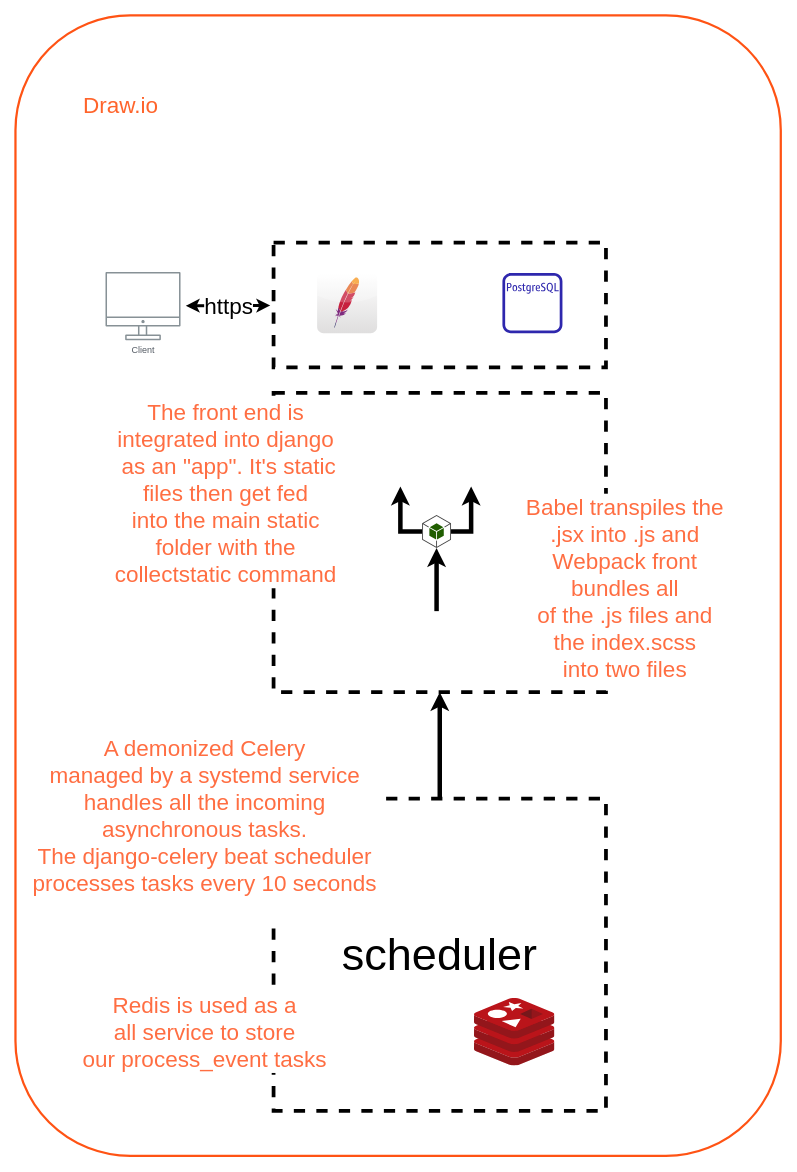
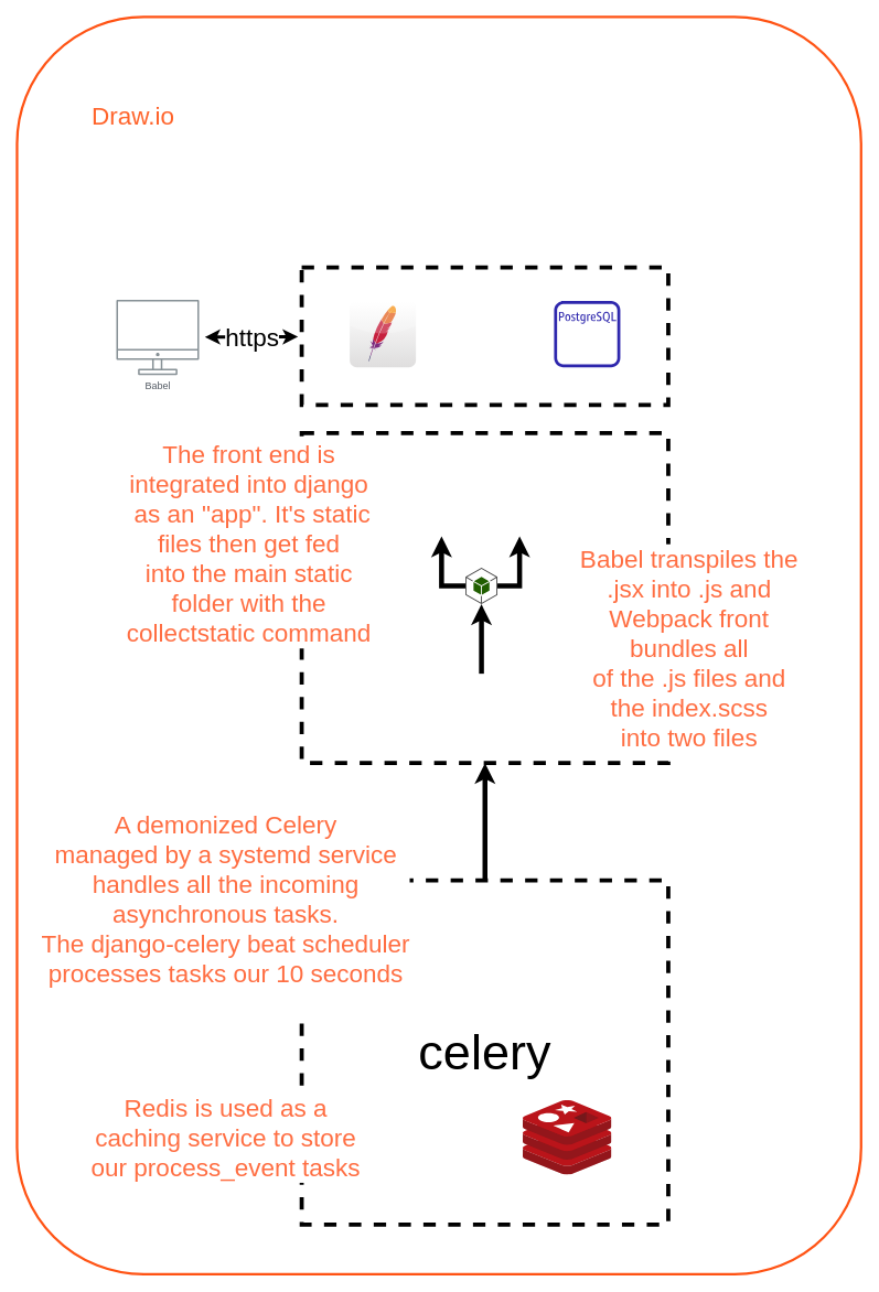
- <mxCell id="6" value="&lt;div&gt;Client&lt;/div&gt;&lt;div&gt;&lt;br&gt;&lt;/div&gt;" style="outlineConnect=0;gradientColor=none;fontColor=#545B64;strokeColor=none;fillColor=#879196;dashed=0;verticalLabelPosition=bottom;verticalAlign=top;align=center;html=1;fontSize=12;fontStyle=0;aspect=fixed;shape=mxgraph.aws4.illustration_desktop;pointerEvents=1;labelBackgroundColor=#ffffff;" vertex="1" parent="1"><mxGeometry x="140" y="362" width="100" height="91" as="geometry" /></mxCell>
+ <mxCell id="6" value="&lt;div&gt;Babel&lt;/div&gt;&lt;div&gt;&lt;br&gt;&lt;/div&gt;" style="outlineConnect=0;gradientColor=none;fontColor=#545B64;strokeColor=none;fillColor=#879196;dashed=0;verticalLabelPosition=bottom;verticalAlign=top;align=center;html=1;fontSize=12;fontStyle=0;aspect=fixed;shape=mxgraph.aws4.illustration_desktop;pointerEvents=1;labelBackgroundColor=#ffffff;" vertex="1" parent="1"><mxGeometry x="140" y="362" width="100" height="91" as="geometry" /></mxCell>
- <mxCell id="25" value="&lt;div style=&quot;font-size: 30px;&quot;&gt;&lt;font style=&quot;font-size: 30px;&quot; color=&quot;#FF6E42&quot;&gt;A demonized Celery&lt;/font&gt;&lt;/div&gt;&lt;div style=&quot;font-size: 30px;&quot;&gt;&lt;font style=&quot;font-size: 30px;&quot; color=&quot;#FF6E42&quot;&gt;managed by a systemd service&lt;/font&gt;&lt;/div&gt;&lt;div style=&quot;font-size: 30px;&quot;&gt;&lt;font style=&quot;font-size: 30px;&quot; color=&quot;#FF6E42&quot;&gt;handles all the incoming &lt;br&gt;&lt;/font&gt;&lt;/div&gt;&lt;div style=&quot;font-size: 30px;&quot;&gt;&lt;font style=&quot;font-size: 30px;&quot; color=&quot;#FF6E42&quot;&gt;asynchronous tasks.&lt;/font&gt;&lt;/div&gt;&lt;div style=&quot;font-size: 30px;&quot;&gt;&lt;font style=&quot;font-size: 30px;&quot; color=&quot;#FF6E42&quot;&gt;The django-celery beat scheduler&lt;/font&gt;&lt;/div&gt;&lt;div style=&quot;font-size: 30px;&quot;&gt;&lt;font style=&quot;font-size: 30px;&quot; color=&quot;#FF6E42&quot;&gt;processes tasks every 10 seconds&lt;br&gt;&lt;/font&gt;&lt;/div&gt;&lt;div style=&quot;font-size: 30px;&quot;&gt;&lt;font style=&quot;font-size: 30px;&quot; color=&quot;#FF6E42&quot;&gt;&lt;br&gt;&lt;/font&gt;&lt;/div&gt;" style="text;html=1;align=center;verticalAlign=middle;resizable=0;points=[];autosize=1;strokeColor=none;fillColor=none;fontColor=#FF6E42;labelBackgroundColor=default;" vertex="1" parent="1"><mxGeometry x="32" y="970" width="480" height="270" as="geometry" /></mxCell>
+ <mxCell id="25" value="&lt;div style=&quot;font-size: 30px;&quot;&gt;&lt;font style=&quot;font-size: 30px;&quot; color=&quot;#FF6E42&quot;&gt;A demonized Celery&lt;/font&gt;&lt;/div&gt;&lt;div style=&quot;font-size: 30px;&quot;&gt;&lt;font style=&quot;font-size: 30px;&quot; color=&quot;#FF6E42&quot;&gt;managed by a systemd service&lt;/font&gt;&lt;/div&gt;&lt;div style=&quot;font-size: 30px;&quot;&gt;&lt;font style=&quot;font-size: 30px;&quot; color=&quot;#FF6E42&quot;&gt;handles all the incoming &lt;br&gt;&lt;/font&gt;&lt;/div&gt;&lt;div style=&quot;font-size: 30px;&quot;&gt;&lt;font style=&quot;font-size: 30px;&quot; color=&quot;#FF6E42&quot;&gt;asynchronous tasks.&lt;/font&gt;&lt;/div&gt;&lt;div style=&quot;font-size: 30px;&quot;&gt;&lt;font style=&quot;font-size: 30px;&quot; color=&quot;#FF6E42&quot;&gt;The django-celery beat scheduler&lt;/font&gt;&lt;/div&gt;&lt;div style=&quot;font-size: 30px;&quot;&gt;&lt;font style=&quot;font-size: 30px;&quot; color=&quot;#FF6E42&quot;&gt;processes tasks our 10 seconds&lt;br&gt;&lt;/font&gt;&lt;/div&gt;&lt;div style=&quot;font-size: 30px;&quot;&gt;&lt;font style=&quot;font-size: 30px;&quot; color=&quot;#FF6E42&quot;&gt;&lt;br&gt;&lt;/font&gt;&lt;/div&gt;" style="text;html=1;align=center;verticalAlign=middle;resizable=0;points=[];autosize=1;strokeColor=none;fillColor=none;fontColor=#FF6E42;labelBackgroundColor=default;" vertex="1" parent="1"><mxGeometry x="32" y="970" width="480" height="270" as="geometry" /></mxCell>
- <mxCell id="2" value="&lt;font style=&quot;font-size: 60px;&quot;&gt;scheduler&lt;/font&gt;" style="rounded=0;whiteSpace=wrap;html=1;dashed=1;strokeWidth=5;fillColor=none;" vertex="1" parent="1"><mxGeometry x="364" y="1064" width="443" height="416" as="geometry" /></mxCell>
+ <mxCell id="2" value="&lt;font style=&quot;font-size: 60px;&quot;&gt;celery&lt;/font&gt;" style="rounded=0;whiteSpace=wrap;html=1;dashed=1;strokeWidth=5;fillColor=none;" vertex="1" parent="1"><mxGeometry x="364" y="1064" width="443" height="416" as="geometry" /></mxCell>
- <mxCell id="26" value="&lt;div style=&quot;font-size: 30px;&quot;&gt;&lt;font style=&quot;font-size: 30px;&quot; color=&quot;#FF6E42&quot;&gt;Redis is used as a &lt;br&gt;&lt;/font&gt;&lt;/div&gt;&lt;div style=&quot;font-size: 30px;&quot;&gt;&lt;font style=&quot;font-size: 30px;&quot; color=&quot;#FF6E42&quot;&gt;all service to store &lt;br&gt;&lt;/font&gt;&lt;/div&gt;&lt;div style=&quot;font-size: 30px;&quot;&gt;&lt;font style=&quot;font-size: 30px;&quot; color=&quot;#FF6E42&quot;&gt;our process_event tasks&lt;br&gt;&lt;/font&gt;&lt;/div&gt;" style="text;html=1;align=center;verticalAlign=middle;resizable=0;points=[];autosize=1;strokeColor=none;fillColor=none;fontColor=#FF6E42;labelBackgroundColor=default;" vertex="1" parent="1"><mxGeometry x="97" y="1315" width="350" height="120" as="geometry" /></mxCell>
+ <mxCell id="26" value="&lt;div style=&quot;font-size: 30px;&quot;&gt;&lt;font style=&quot;font-size: 30px;&quot; color=&quot;#FF6E42&quot;&gt;Redis is used as a &lt;br&gt;&lt;/font&gt;&lt;/div&gt;&lt;div style=&quot;font-size: 30px;&quot;&gt;&lt;font style=&quot;font-size: 30px;&quot; color=&quot;#FF6E42&quot;&gt;caching service to store &lt;br&gt;&lt;/font&gt;&lt;/div&gt;&lt;div style=&quot;font-size: 30px;&quot;&gt;&lt;font style=&quot;font-size: 30px;&quot; color=&quot;#FF6E42&quot;&gt;our process_event tasks&lt;br&gt;&lt;/font&gt;&lt;/div&gt;" style="text;html=1;align=center;verticalAlign=middle;resizable=0;points=[];autosize=1;strokeColor=none;fillColor=none;fontColor=#FF6E42;labelBackgroundColor=default;" vertex="1" parent="1"><mxGeometry x="97" y="1315" width="350" height="120" as="geometry" /></mxCell>
